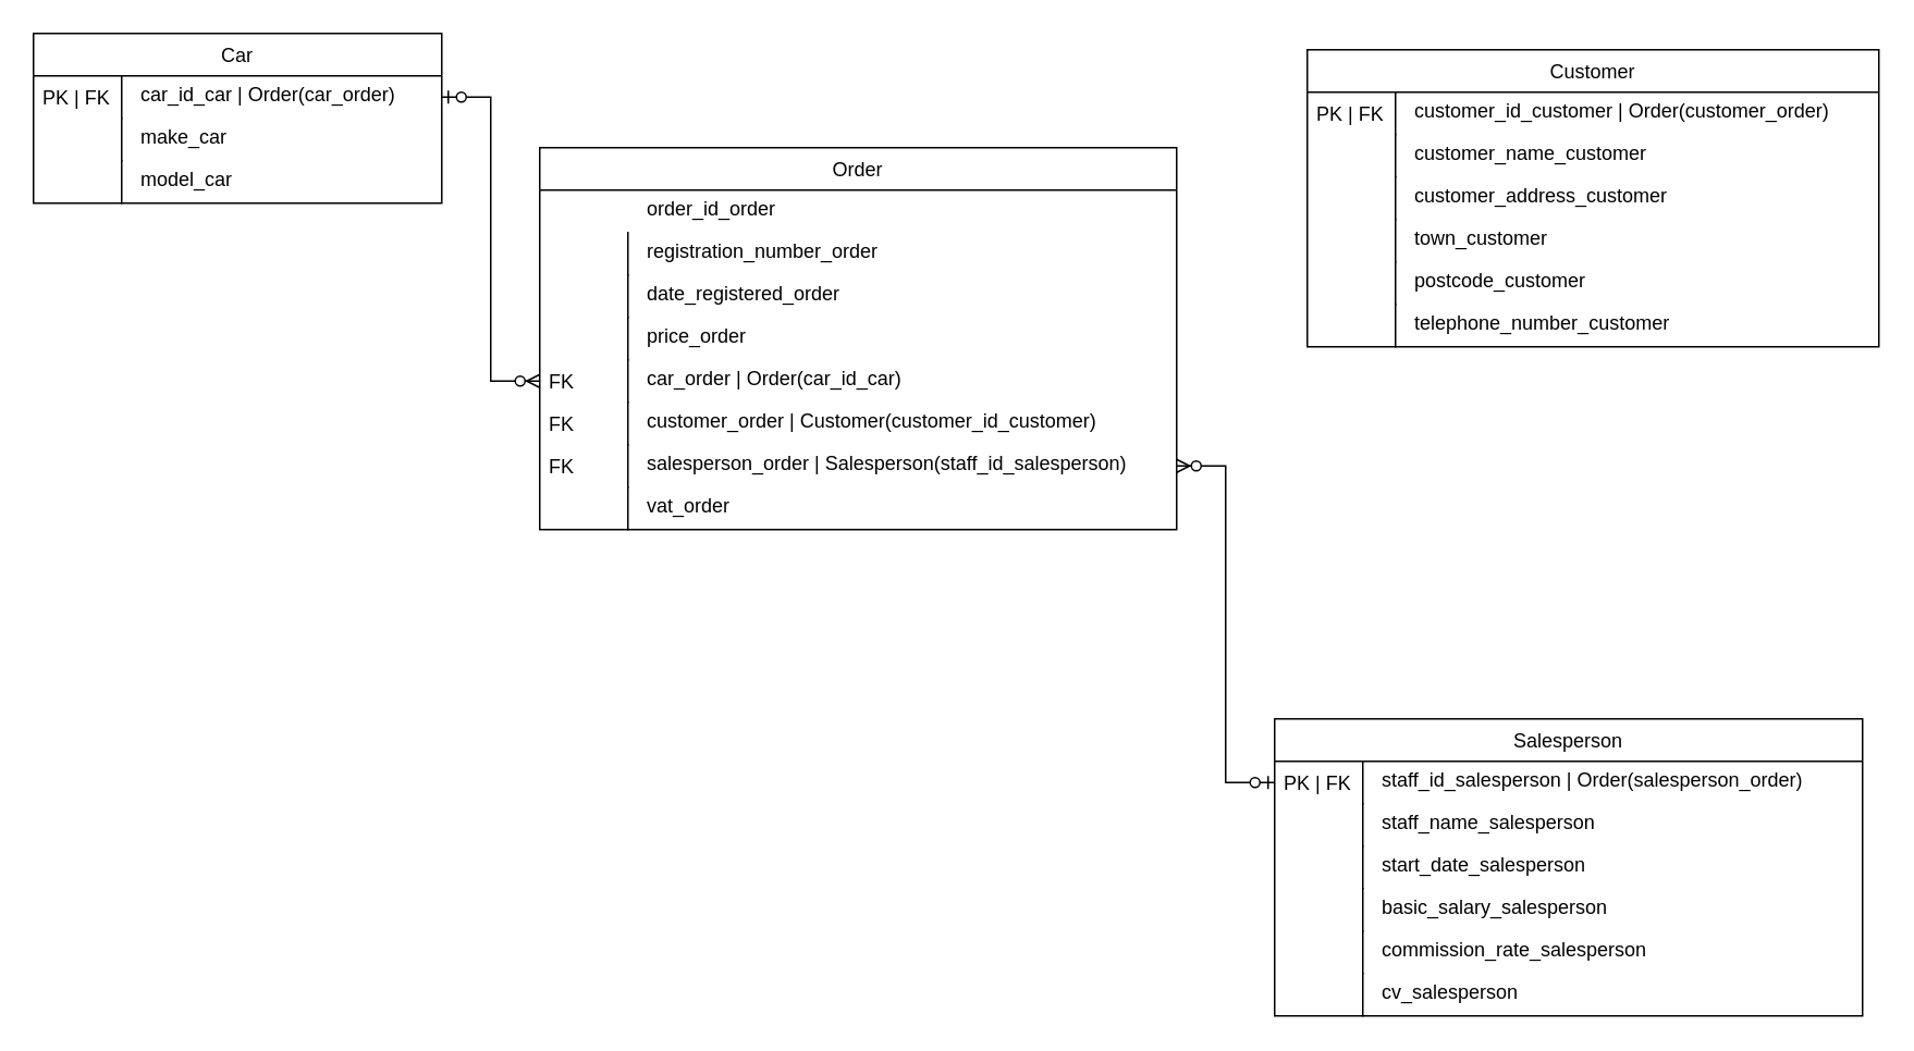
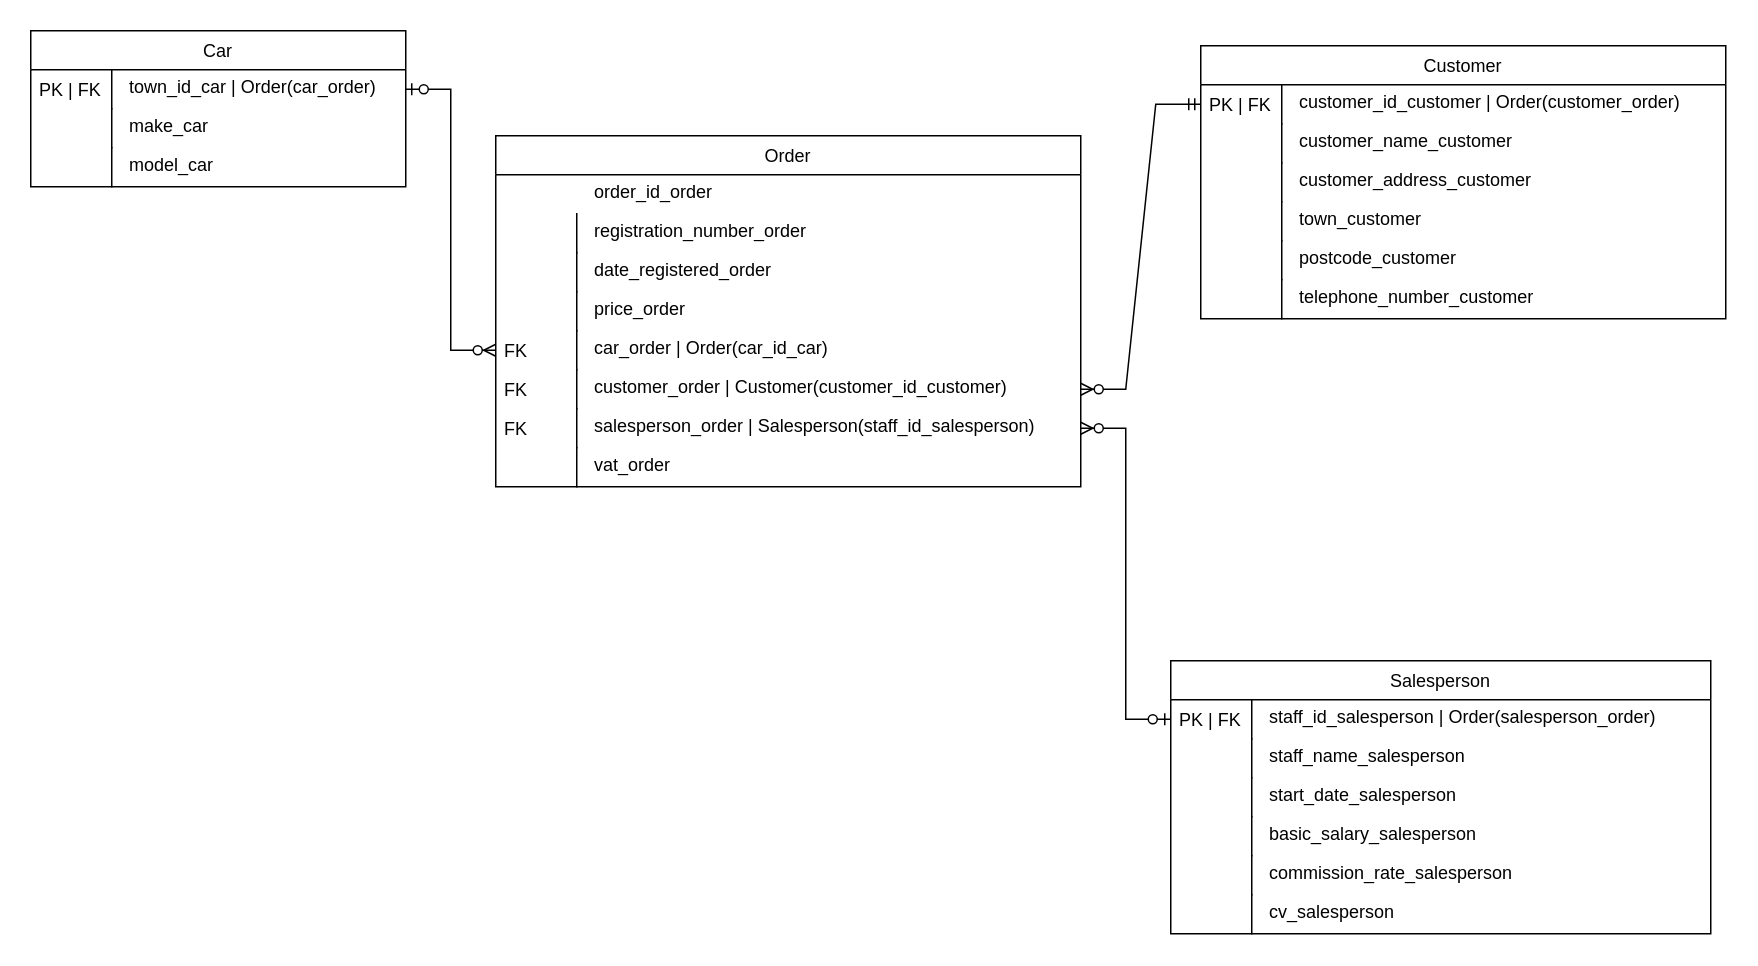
- <mxCell id="3" value="car_id_car | Order(car_order)" style="shape=partialRectangle;top=0;left=0;right=0;bottom=0;align=left;verticalAlign=top;spacingTop=-2;fillColor=none;spacingLeft=64;spacingRight=4;overflow=hidden;rotatable=0;points=[[0,0.5],[1,0.5]];portConstraint=eastwest;dropTarget=0;" parent="2" vertex="1"><mxGeometry y="26" width="250" height="26" as="geometry" /></mxCell>
+ <mxCell id="3" value="town_id_car | Order(car_order)" style="shape=partialRectangle;top=0;left=0;right=0;bottom=0;align=left;verticalAlign=top;spacingTop=-2;fillColor=none;spacingLeft=64;spacingRight=4;overflow=hidden;rotatable=0;points=[[0,0.5],[1,0.5]];portConstraint=eastwest;dropTarget=0;" parent="2" vertex="1"><mxGeometry y="26" width="250" height="26" as="geometry" /></mxCell>
+ <mxCell id="52" value="" style="edgeStyle=entityRelationEdgeStyle;fontSize=12;html=1;endArrow=ERzeroToMany;startArrow=ERmandOne;rounded=0;entryX=1;entryY=0.5;entryDx=0;entryDy=0;exitX=0;exitY=0.5;exitDx=0;exitDy=0;" parent="1" source="10" target="45" edge="1"><mxGeometry width="100" height="100" relative="1" as="geometry"><mxPoint x="890" y="294" as="sourcePoint" /><mxPoint x="830" y="110" as="targetPoint" /><Array as="points"><mxPoint x="130" y="285" /><mxPoint x="820" y="110" /></Array></mxGeometry></mxCell>
